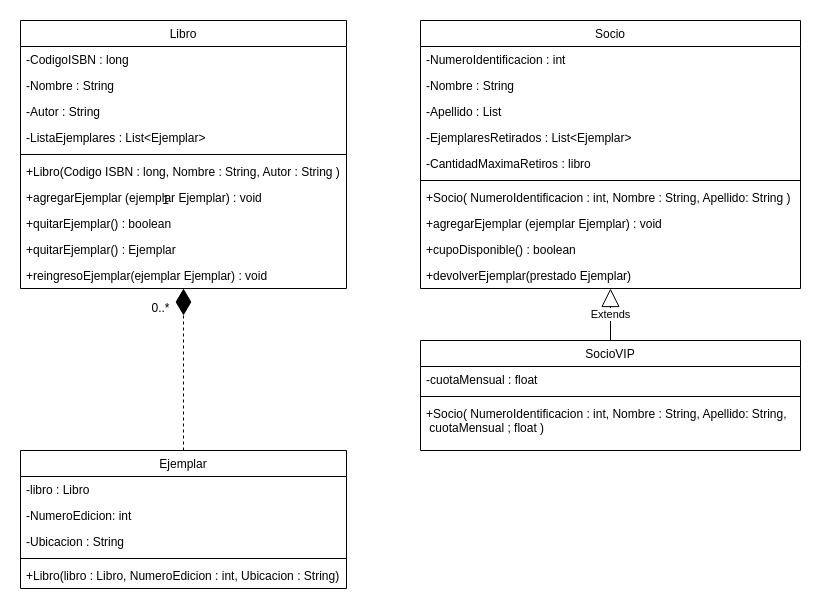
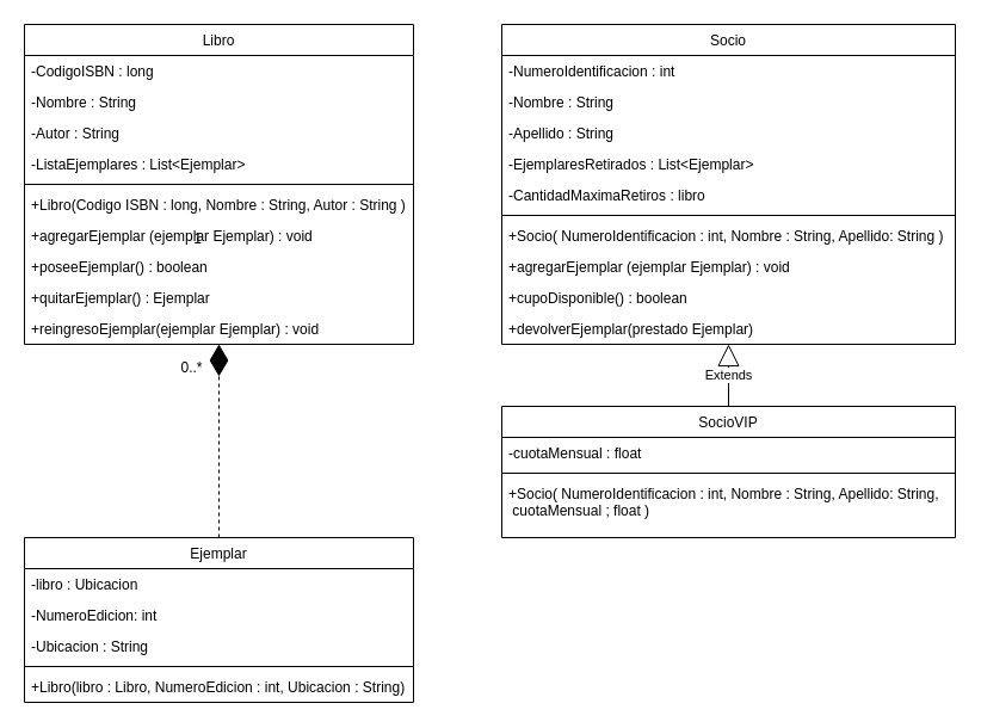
- <mxCell id="16" value="-Apellido : List" style="text;align=left;verticalAlign=top;spacingLeft=4;spacingRight=4;overflow=hidden;rotatable=0;points=[[0,0.5],[1,0.5]];portConstraint=eastwest;rounded=0;shadow=0;html=0;" parent="13" vertex="1"><mxGeometry y="78" width="380" height="26" as="geometry" /></mxCell>
+ <mxCell id="16" value="-Apellido : String" style="text;align=left;verticalAlign=top;spacingLeft=4;spacingRight=4;overflow=hidden;rotatable=0;points=[[0,0.5],[1,0.5]];portConstraint=eastwest;rounded=0;shadow=0;html=0;" parent="13" vertex="1"><mxGeometry y="78" width="380" height="26" as="geometry" /></mxCell>
- <mxCell id="10" value="+quitarEjemplar() : boolean" style="text;align=left;verticalAlign=top;spacingLeft=4;spacingRight=4;overflow=hidden;rotatable=0;points=[[0,0.5],[1,0.5]];portConstraint=eastwest;" parent="2" vertex="1"><mxGeometry y="190" width="326" height="26" as="geometry" /></mxCell>
+ <mxCell id="10" value="+poseeEjemplar() : boolean" style="text;align=left;verticalAlign=top;spacingLeft=4;spacingRight=4;overflow=hidden;rotatable=0;points=[[0,0.5],[1,0.5]];portConstraint=eastwest;" parent="2" vertex="1"><mxGeometry y="190" width="326" height="26" as="geometry" /></mxCell>
- <mxCell id="30" value="-libro : Libro" style="text;align=left;verticalAlign=top;spacingLeft=4;spacingRight=4;overflow=hidden;rotatable=0;points=[[0,0.5],[1,0.5]];portConstraint=eastwest;" parent="29" vertex="1"><mxGeometry y="26" width="326" height="26" as="geometry" /></mxCell>
+ <mxCell id="30" value="-libro : Ubicacion" style="text;align=left;verticalAlign=top;spacingLeft=4;spacingRight=4;overflow=hidden;rotatable=0;points=[[0,0.5],[1,0.5]];portConstraint=eastwest;" parent="29" vertex="1"><mxGeometry y="26" width="326" height="26" as="geometry" /></mxCell>
